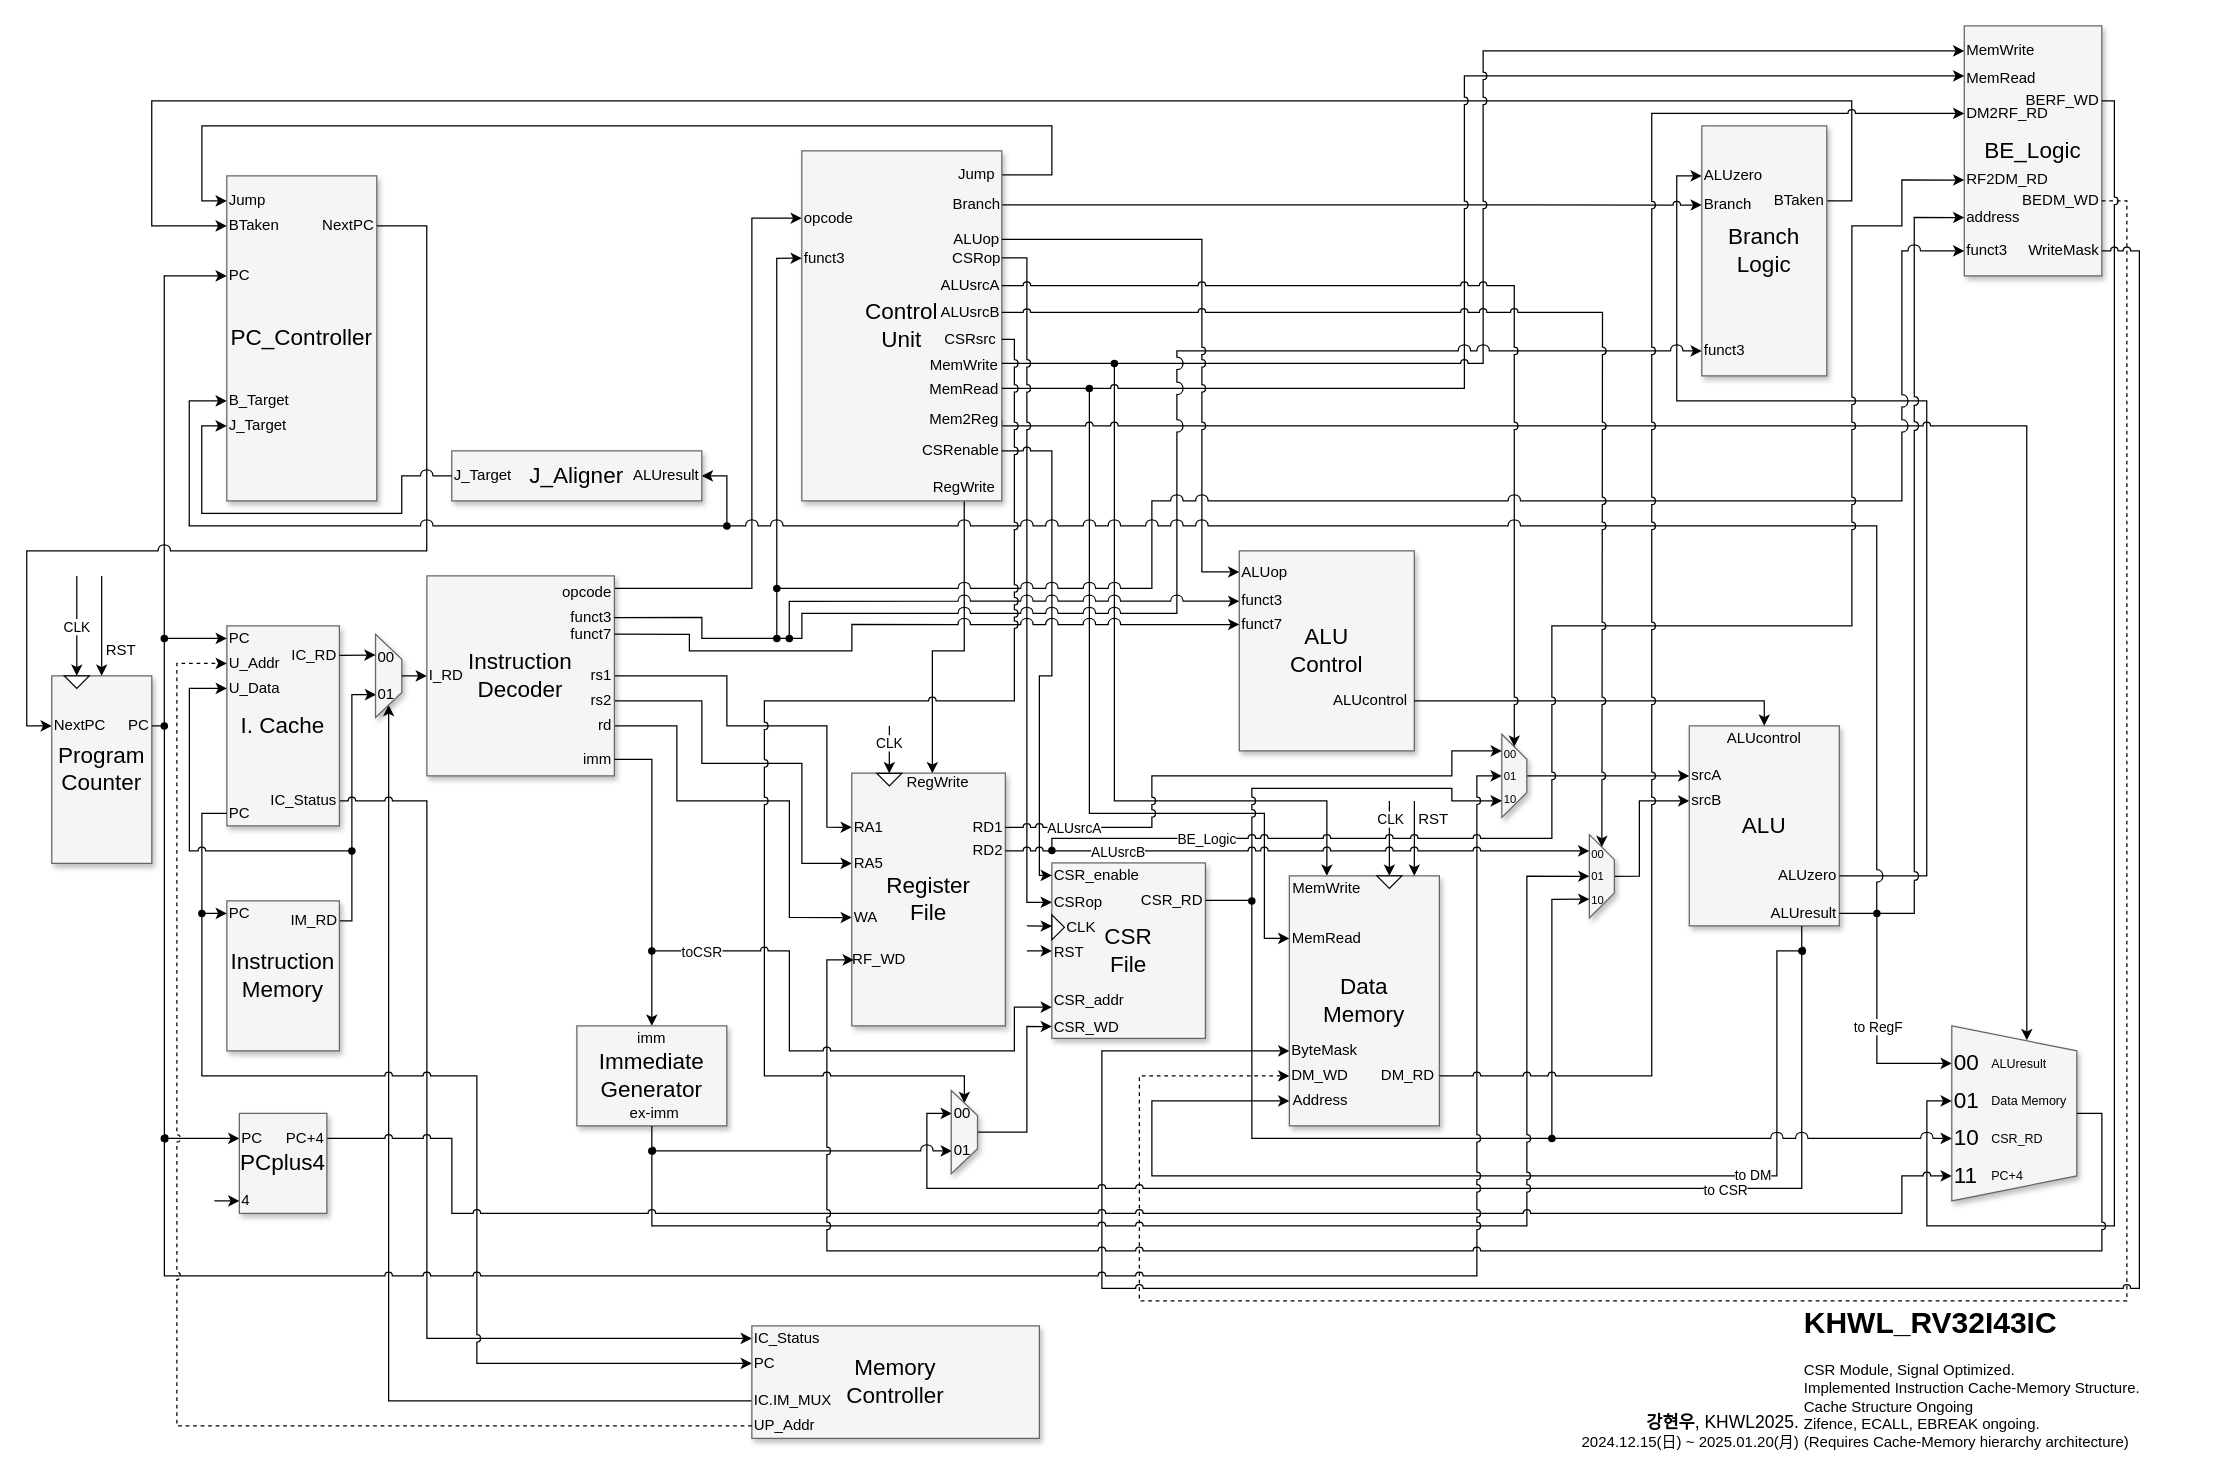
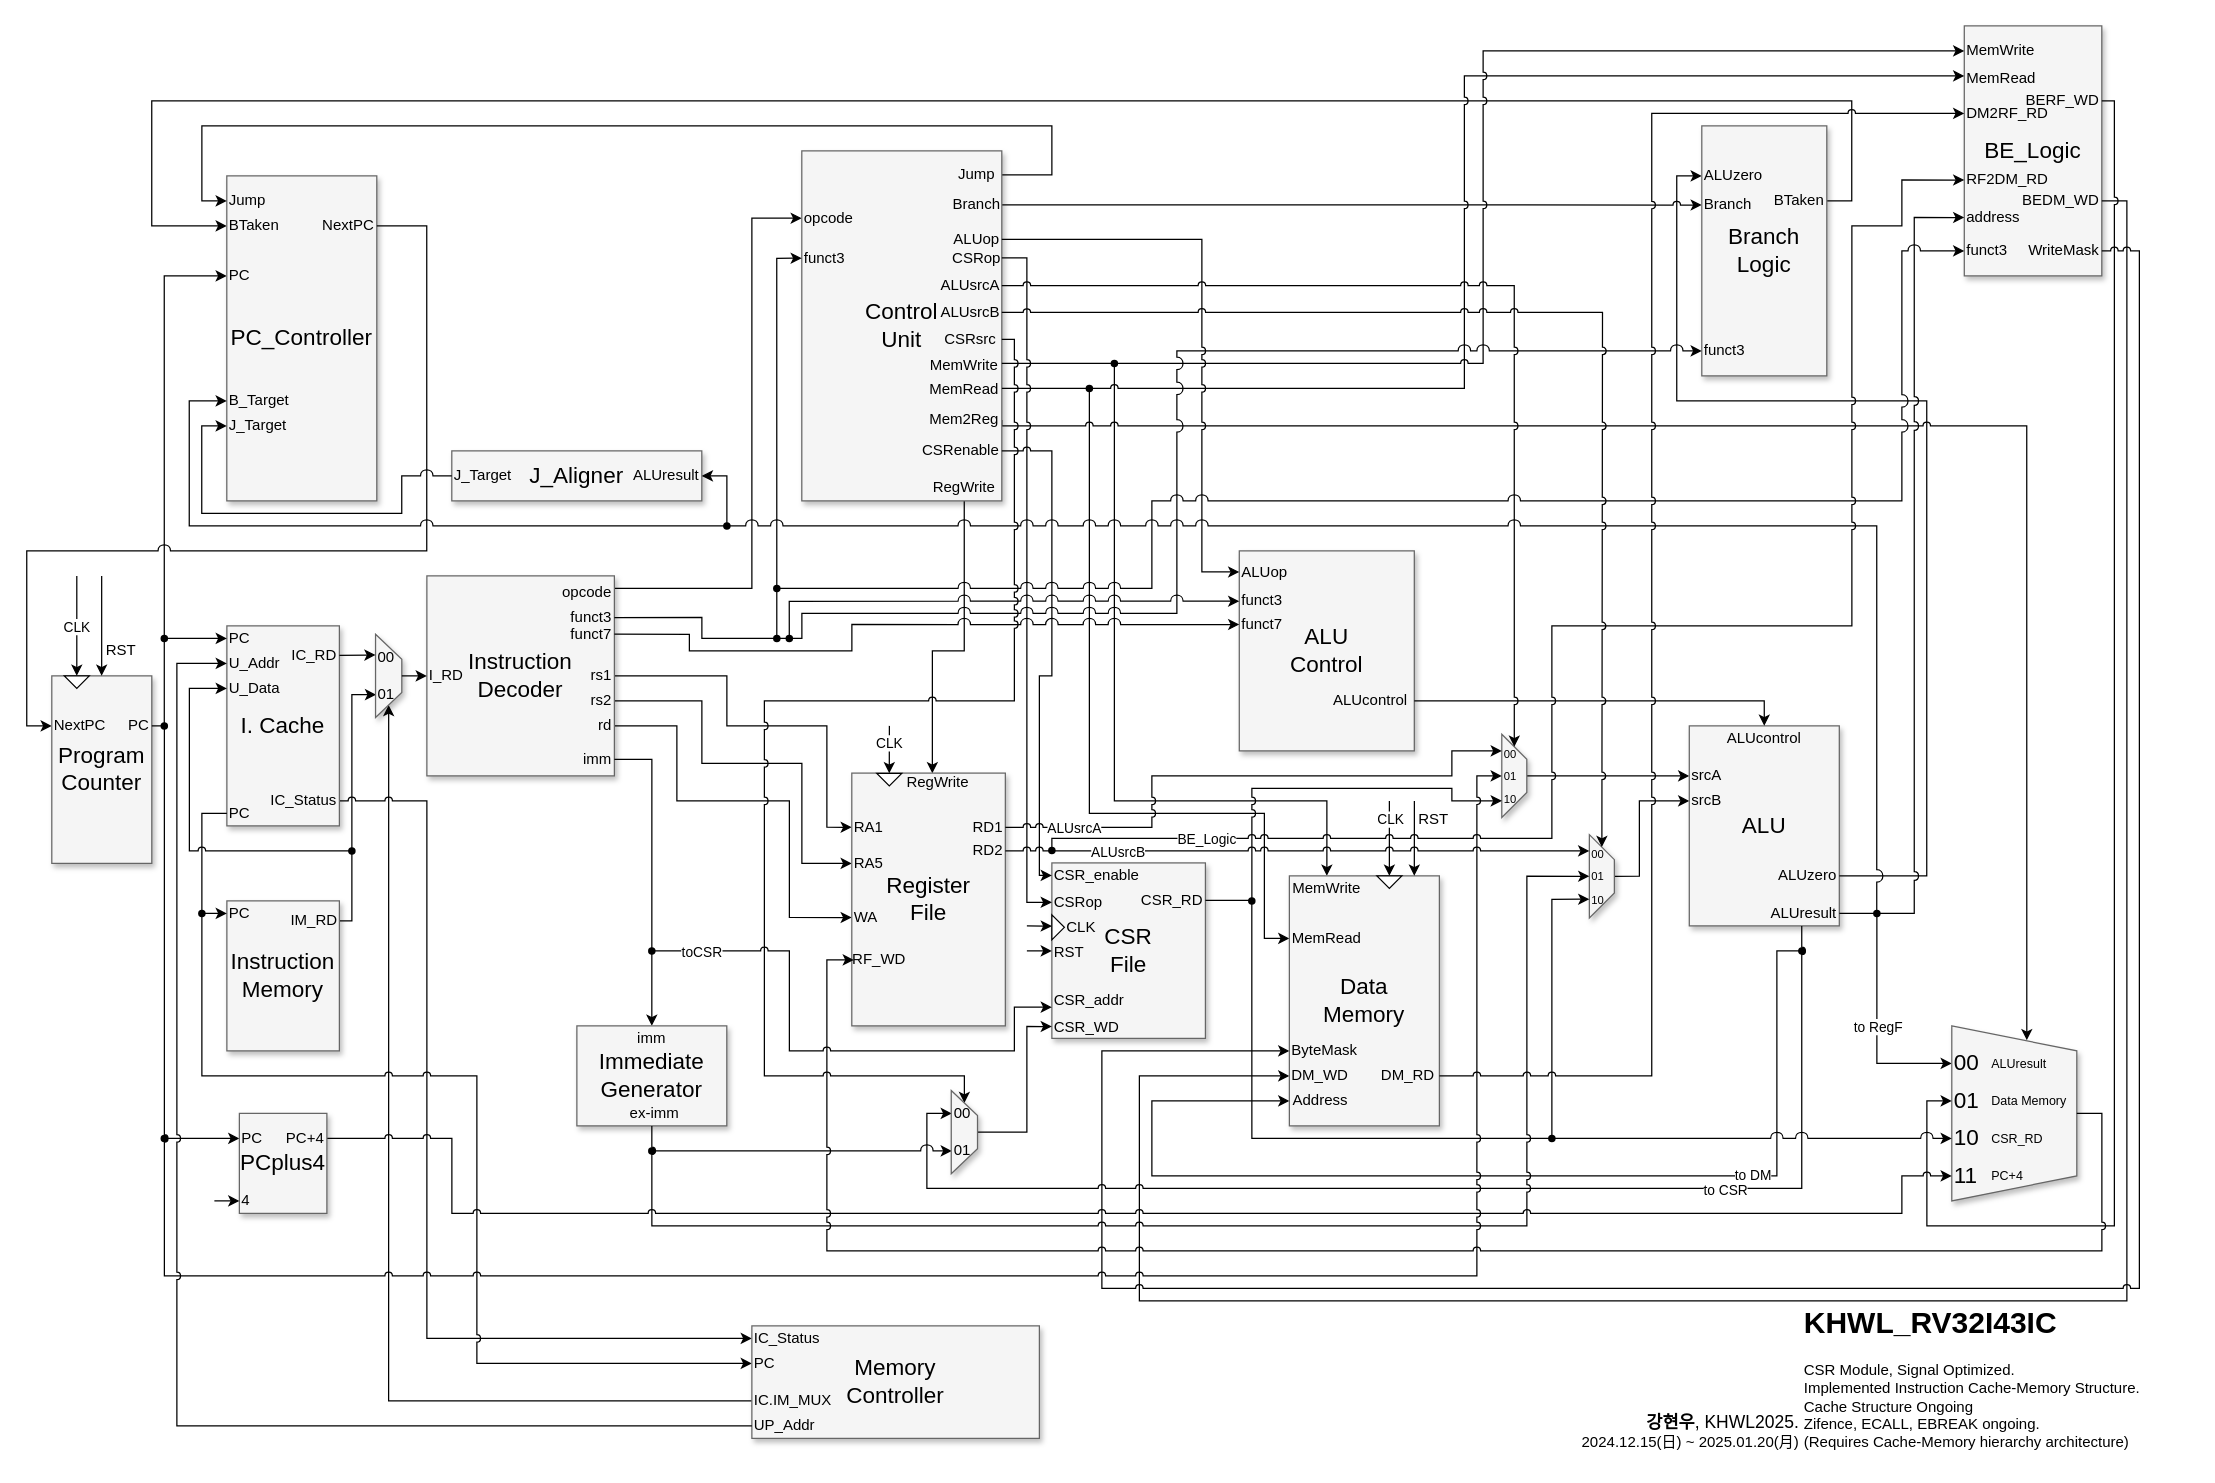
- <mxCell id="120" style="edgeStyle=orthogonalEdgeStyle;rounded=0;orthogonalLoop=1;jettySize=auto;html=1;entryX=0;entryY=0.5;entryDx=0;entryDy=0;exitX=1;exitY=0.5;exitDx=0;exitDy=0;jumpStyle=arc;dashed=1;" parent="1" source="115" target="137" edge="1"><mxGeometry relative="1" as="geometry"><Array as="points"><mxPoint x="1701" y="160" /><mxPoint x="1701" y="1040" /><mxPoint x="911" y="1040" /><mxPoint x="911" y="860" /></Array></mxGeometry></mxCell>
+ <mxCell id="120" style="edgeStyle=orthogonalEdgeStyle;rounded=0;orthogonalLoop=1;jettySize=auto;html=1;entryX=0;entryY=0.5;entryDx=0;entryDy=0;exitX=1;exitY=0.5;exitDx=0;exitDy=0;jumpStyle=arc;" parent="1" source="115" target="137" edge="1"><mxGeometry relative="1" as="geometry"><Array as="points"><mxPoint x="1701" y="160" /><mxPoint x="1701" y="1040" /><mxPoint x="911" y="1040" /><mxPoint x="911" y="860" /></Array></mxGeometry></mxCell>
- <mxCell id="246" style="edgeStyle=orthogonalEdgeStyle;rounded=0;orthogonalLoop=1;jettySize=auto;html=1;entryX=0;entryY=0.5;entryDx=0;entryDy=0;jumpStyle=arc;exitX=0;exitY=0.5;exitDx=0;exitDy=0;dashed=1;" edge="1" parent="1" source="237" target="229"><mxGeometry relative="1" as="geometry"><Array as="points"><mxPoint x="141" y="1140" /><mxPoint x="141" y="530" /></Array></mxGeometry></mxCell>
+ <mxCell id="246" style="edgeStyle=orthogonalEdgeStyle;rounded=0;orthogonalLoop=1;jettySize=auto;html=1;entryX=0;entryY=0.5;entryDx=0;entryDy=0;jumpStyle=arc;exitX=0;exitY=0.5;exitDx=0;exitDy=0;" edge="1" parent="1" source="237" target="229"><mxGeometry relative="1" as="geometry"><Array as="points"><mxPoint x="141" y="1140" /><mxPoint x="141" y="530" /></Array></mxGeometry></mxCell>
